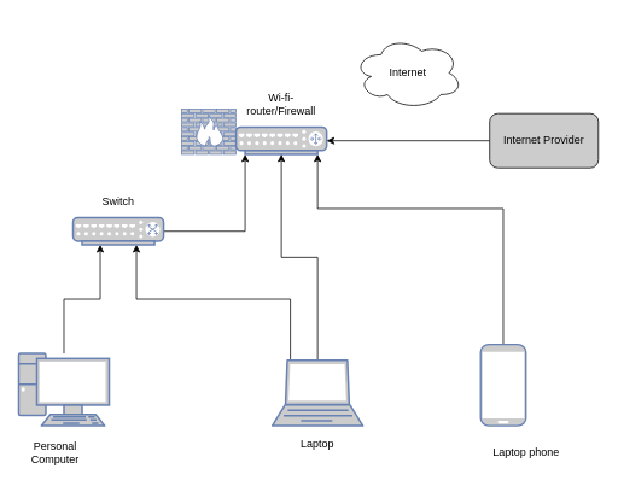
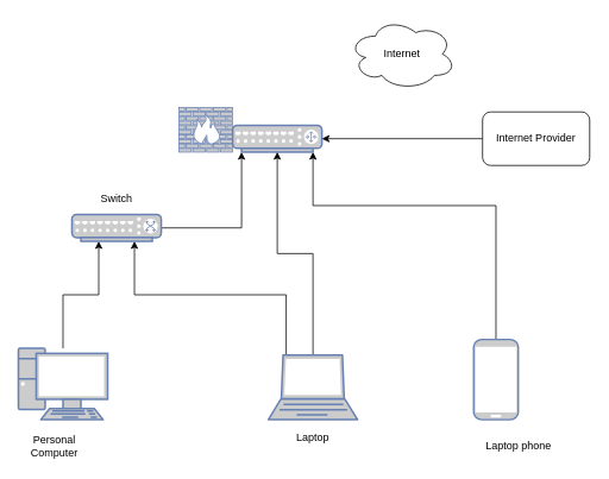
- <mxCell id="16" value="Internet" style="ellipse;shape=cloud;whiteSpace=wrap;html=1;" vertex="1" parent="1"><mxGeometry x="390" y="40" width="120" height="80" as="geometry" /></mxCell>
+ <mxCell id="16" value="Internet" style="ellipse;shape=cloud;whiteSpace=wrap;html=1;" vertex="1" parent="1"><mxGeometry x="390" y="20" width="120" height="80" as="geometry" /></mxCell>
- <mxCell id="15" value="Wi-fi-router/Firewall" style="text;html=1;strokeColor=none;fillColor=none;align=center;verticalAlign=middle;whiteSpace=wrap;rounded=0;" vertex="1" parent="1"><mxGeometry x="290" y="105" width="40" height="20" as="geometry" /></mxCell>
- <mxCell id="20" value="Internet Provider" style="rounded=1;whiteSpace=wrap;html=1;fillColor=#cccccc;" vertex="1" parent="1"><mxGeometry x="540" y="125" width="120" height="60" as="geometry" /></mxCell>
+ <mxCell id="20" value="Internet Provider" style="rounded=1;whiteSpace=wrap;html=1;" vertex="1" parent="1"><mxGeometry x="540" y="125" width="120" height="60" as="geometry" /></mxCell>
